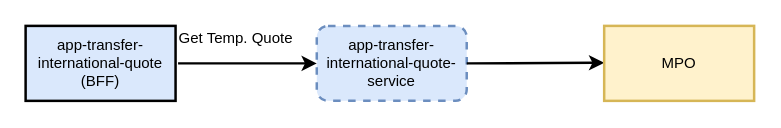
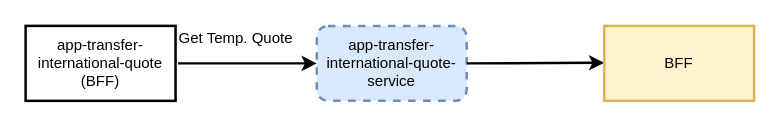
- <mxCell id="2" value="app-transfer-international-quote (BFF)" style="rounded=0;whiteSpace=wrap;html=1;strokeWidth=2;fillColor=#dae8fc;" vertex="1" parent="1"><mxGeometry x="20" y="20" width="120" height="60" as="geometry" /></mxCell>
+ <mxCell id="2" value="app-transfer-international-quote (BFF)" style="rounded=0;whiteSpace=wrap;html=1;strokeWidth=2;" vertex="1" parent="1"><mxGeometry x="20" y="20" width="120" height="60" as="geometry" /></mxCell>
- <mxCell id="7" value="MPO" style="rounded=0;whiteSpace=wrap;html=1;strokeWidth=2;fillColor=#fff2cc;strokeColor=#d6b656;" vertex="1" parent="1"><mxGeometry x="483" y="20" width="120" height="60" as="geometry" /></mxCell>
+ <mxCell id="7" value="BFF" style="rounded=0;whiteSpace=wrap;html=1;strokeWidth=2;fillColor=#fff2cc;strokeColor=#d6b656;" vertex="1" parent="1"><mxGeometry x="483" y="20" width="120" height="60" as="geometry" /></mxCell>
